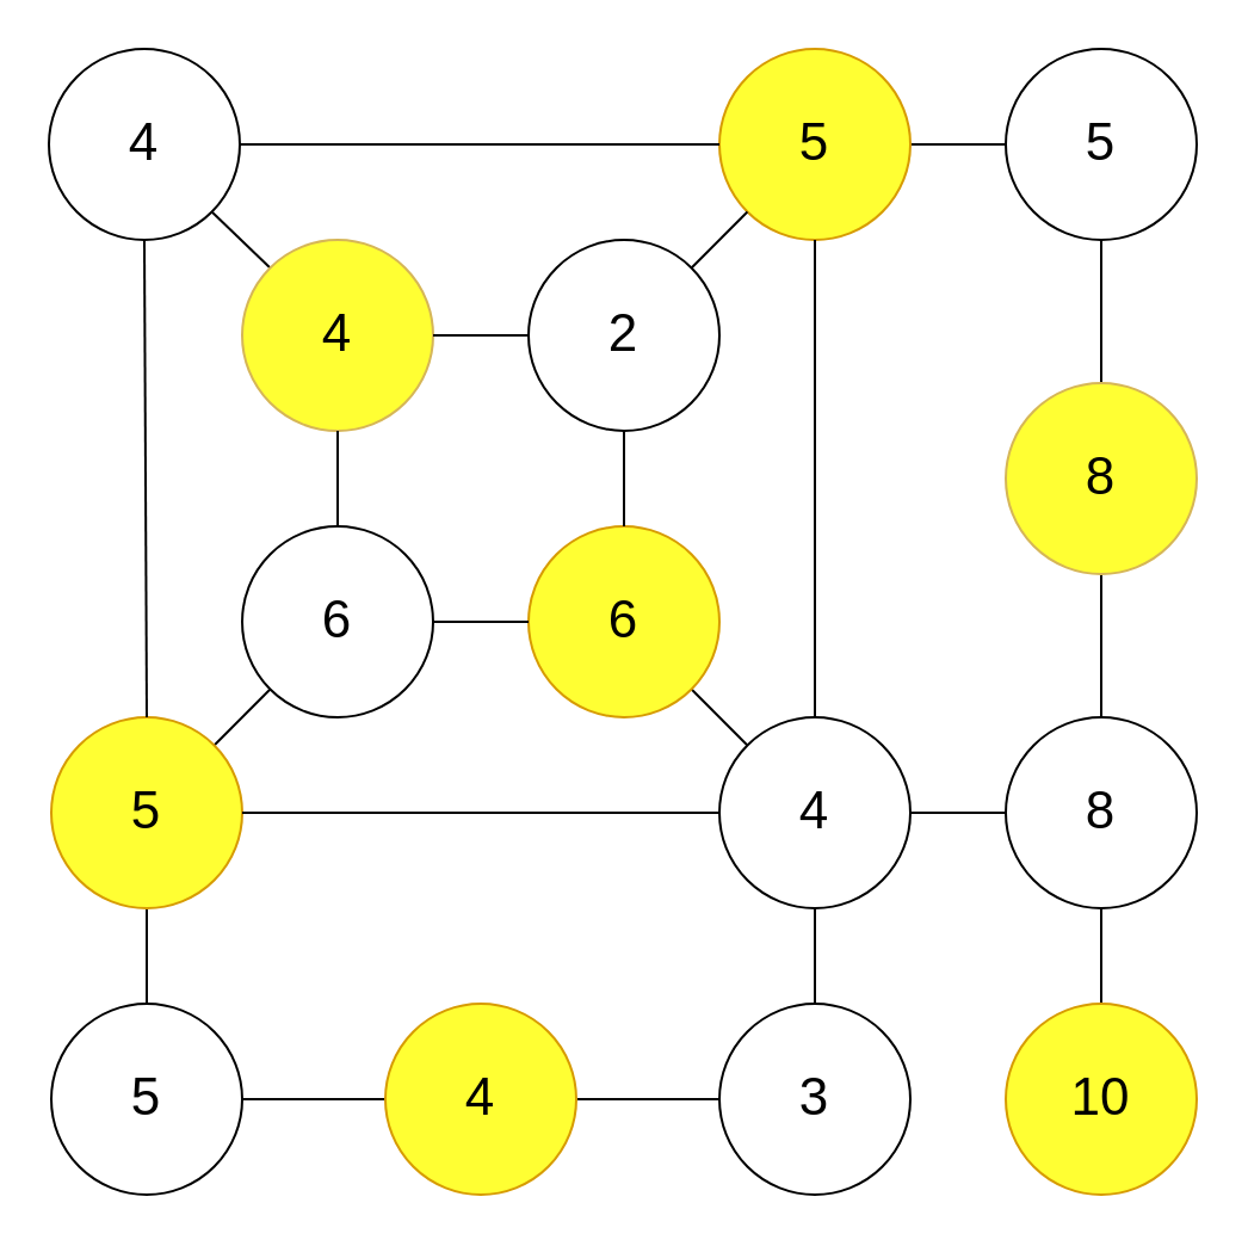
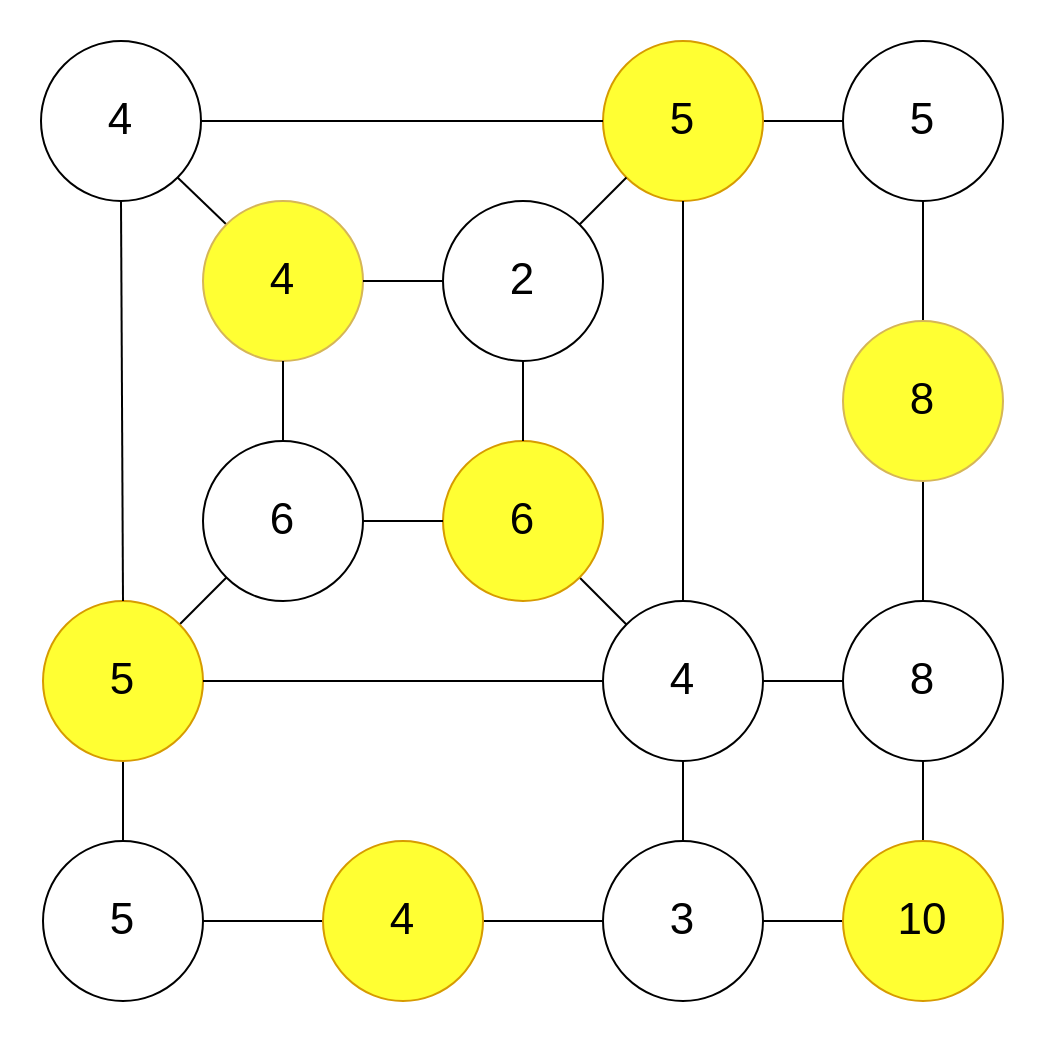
+ <mxCell id="26" style="edgeStyle=none;rounded=0;orthogonalLoop=1;jettySize=auto;html=1;exitX=1;exitY=0.5;exitDx=0;exitDy=0;entryX=0;entryY=0.5;entryDx=0;entryDy=0;endArrow=none;endFill=0;strokeColor=#000000;" edge="1" parent="1" source="27" target="30"><mxGeometry relative="1" as="geometry" /></mxCell>
